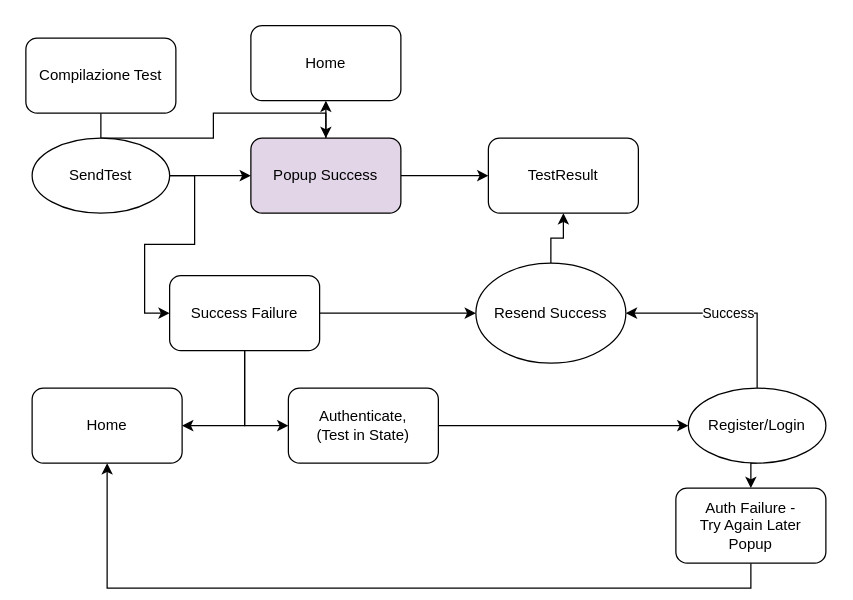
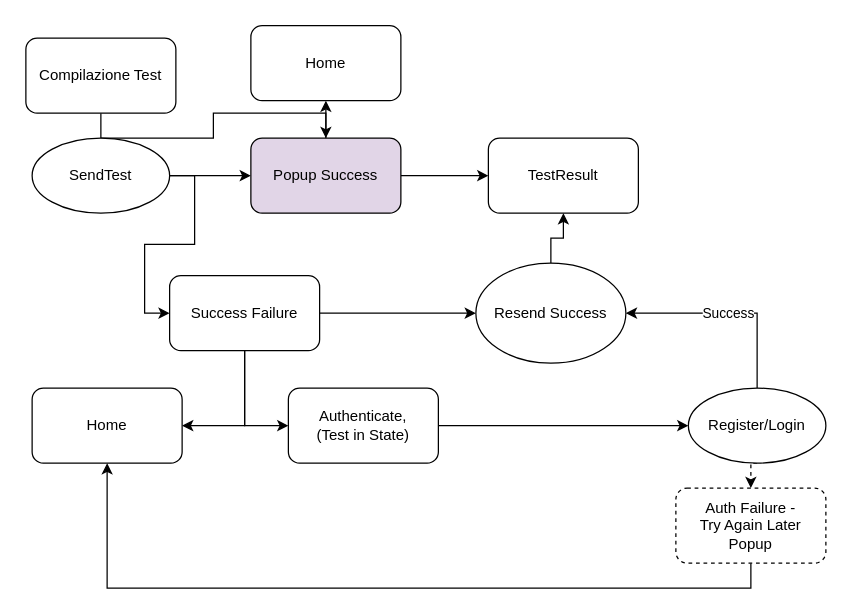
- <mxCell id="19" style="edgeStyle=orthogonalEdgeStyle;rounded=0;orthogonalLoop=1;jettySize=auto;html=1;exitX=0.5;exitY=1;exitDx=0;exitDy=0;entryX=0.5;entryY=0;entryDx=0;entryDy=0;" parent="1" source="21" target="23" edge="1"><mxGeometry relative="1" as="geometry" /></mxCell>
+ <mxCell id="19" style="edgeStyle=orthogonalEdgeStyle;rounded=0;orthogonalLoop=1;jettySize=auto;html=1;exitX=0.5;exitY=1;exitDx=0;exitDy=0;entryX=0.5;entryY=0;entryDx=0;entryDy=0;dashed=1;" parent="1" source="21" target="23" edge="1"><mxGeometry relative="1" as="geometry" /></mxCell>
- <mxCell id="23" value="Auth Failure -&lt;br&gt;&lt;div&gt;Try Again Later Popup&lt;/div&gt;" style="rounded=1;whiteSpace=wrap;html=1;" parent="1" vertex="1"><mxGeometry x="540" y="390" width="120" height="60" as="geometry" /></mxCell>
+ <mxCell id="23" value="Auth Failure -&lt;br&gt;&lt;div&gt;Try Again Later Popup&lt;/div&gt;" style="rounded=1;whiteSpace=wrap;html=1;dashed=1;" parent="1" vertex="1"><mxGeometry x="540" y="390" width="120" height="60" as="geometry" /></mxCell>
